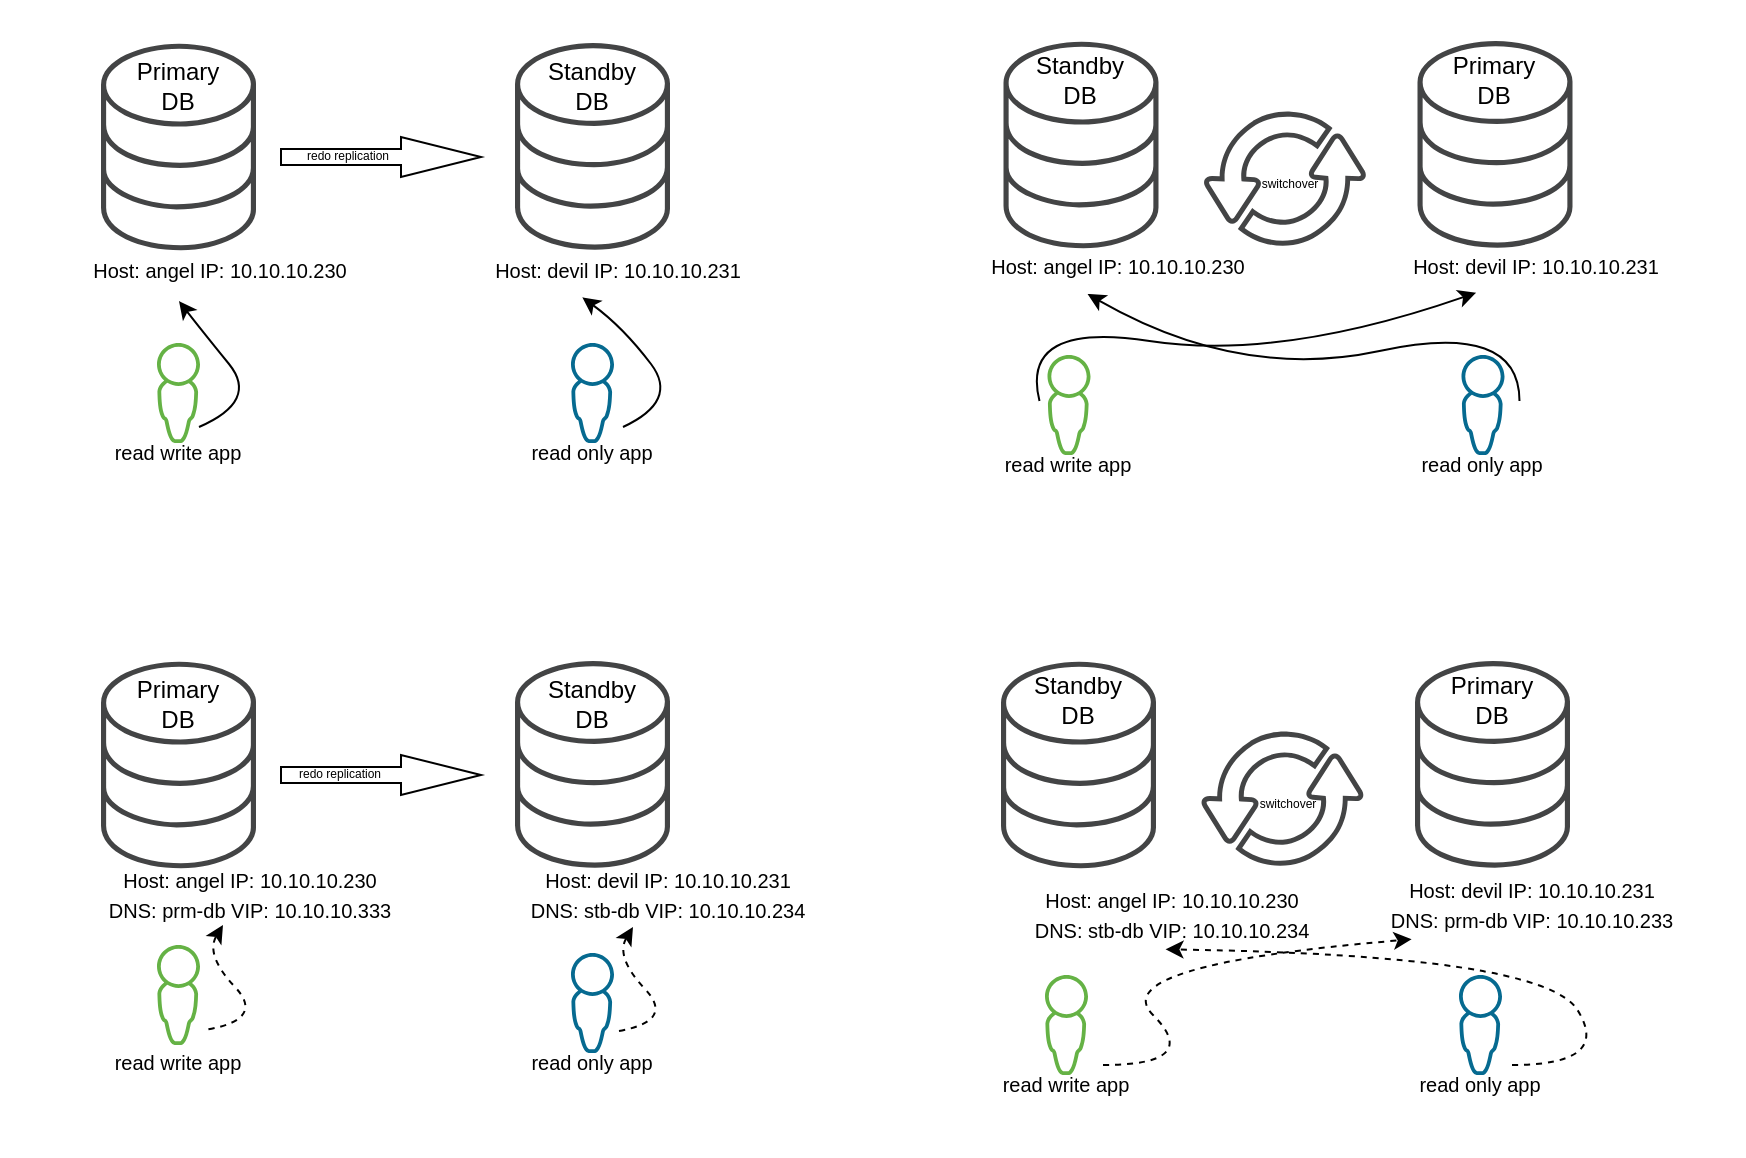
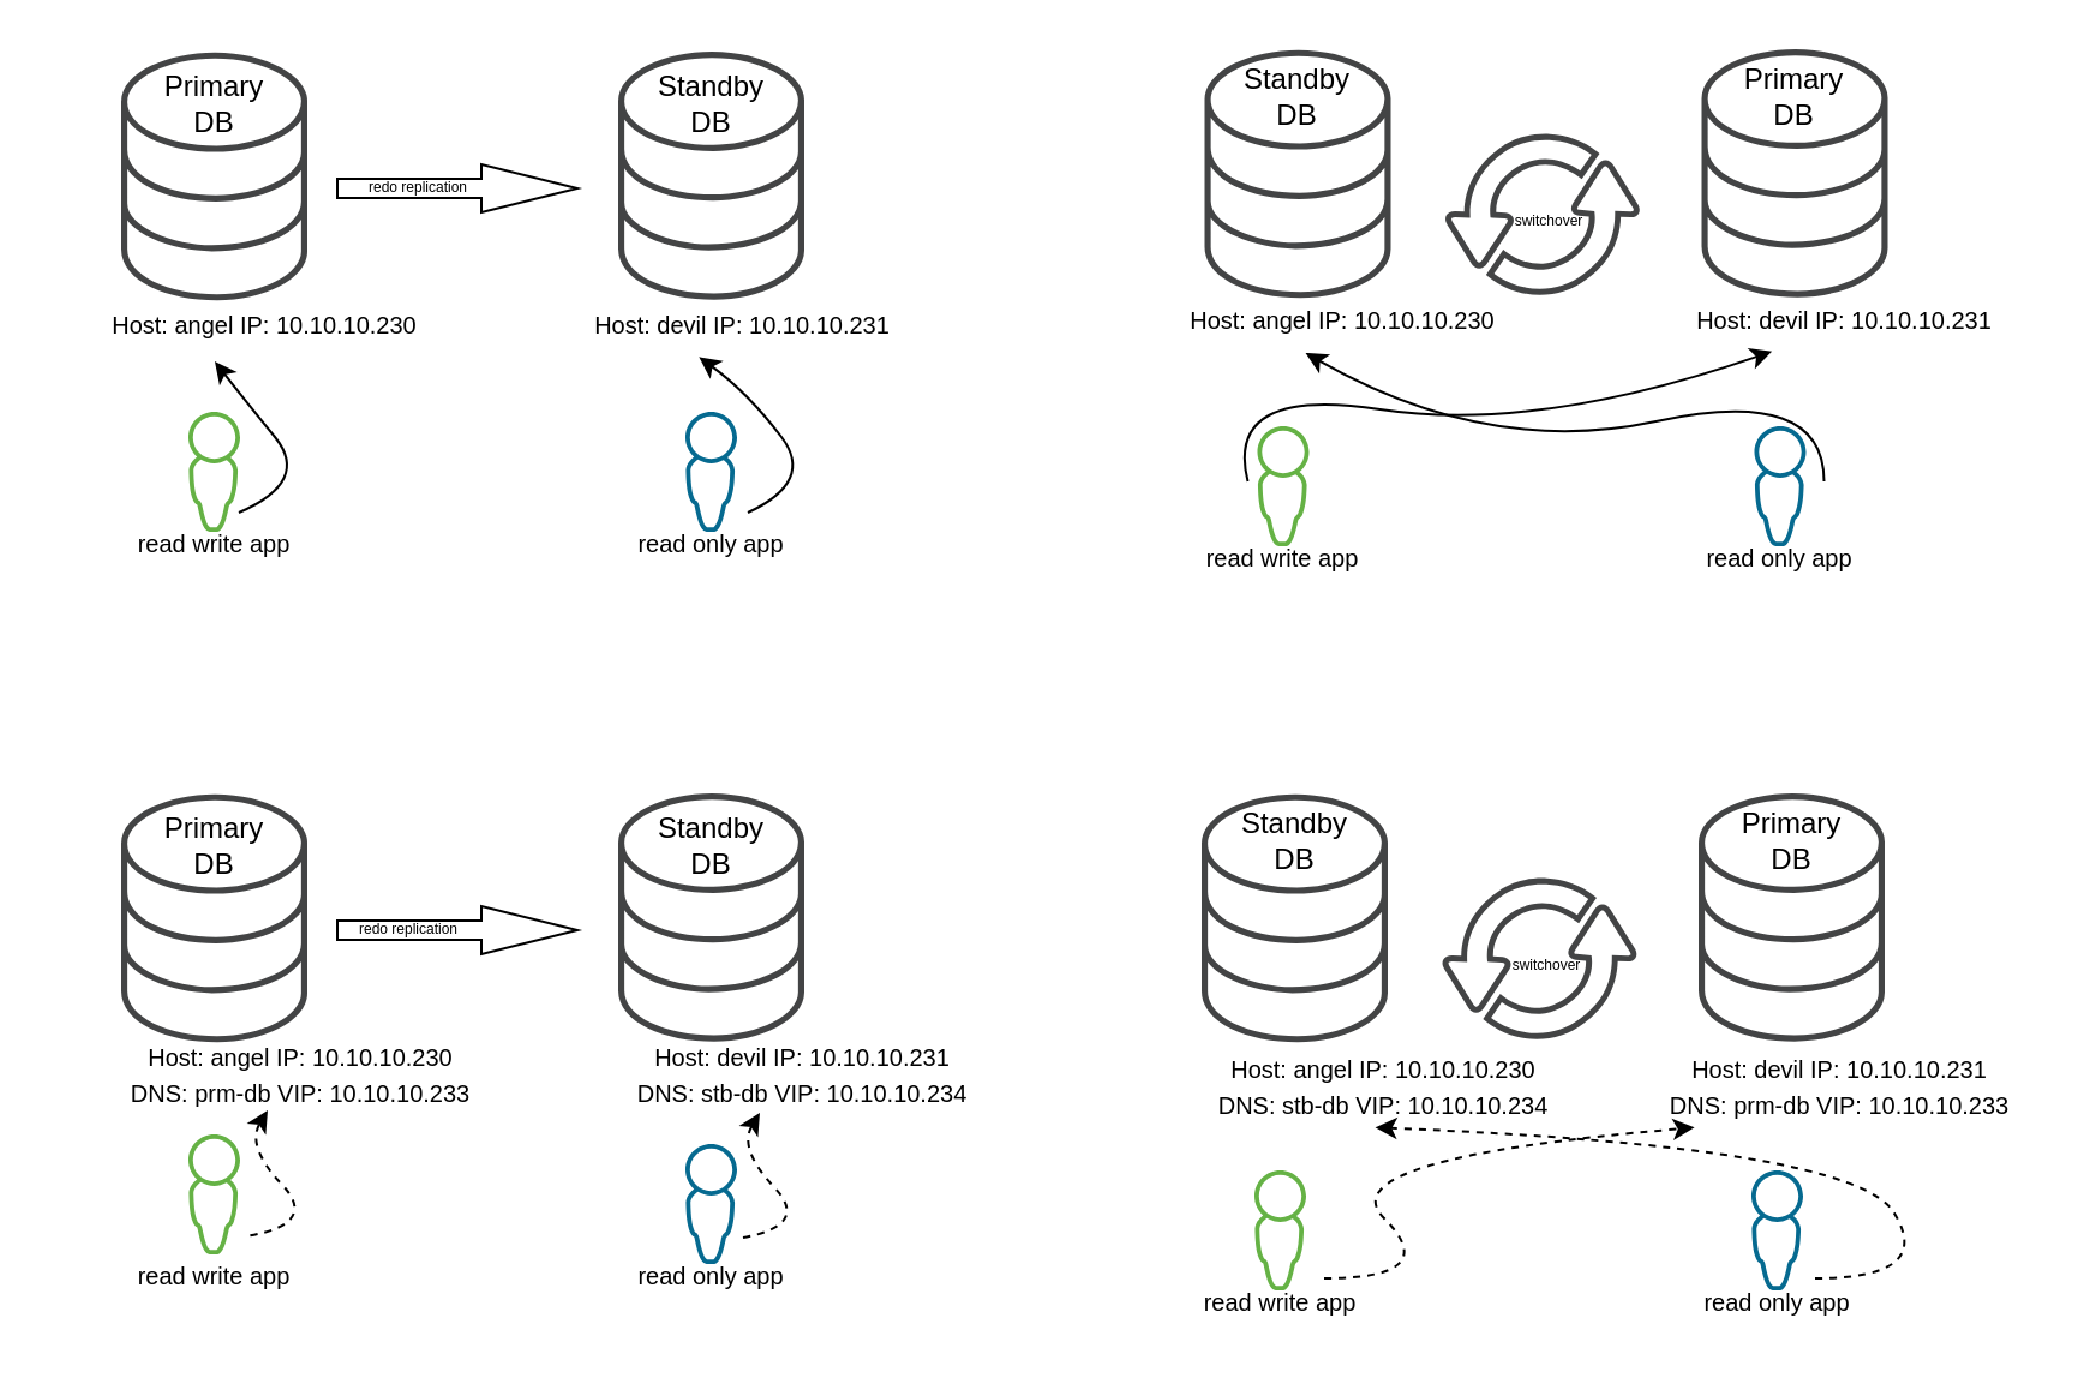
- <mxCell id="32" value="&lt;font style=&quot;font-size: 10px;&quot;&gt;Host: angel IP: 10.10.10.230&lt;br&gt;DNS: prm-db&amp;nbsp;VIP: 10.10.10.333&lt;/font&gt;" style="text;html=1;strokeColor=none;fillColor=none;align=center;verticalAlign=middle;whiteSpace=wrap;rounded=1;" parent="29" vertex="1"><mxGeometry y="102" width="170" height="30" as="geometry" /></mxCell>
+ <mxCell id="32" value="&lt;font style=&quot;font-size: 10px;&quot;&gt;Host: angel IP: 10.10.10.230&lt;br&gt;DNS: prm-db&amp;nbsp;VIP: 10.10.10.233&lt;/font&gt;" style="text;html=1;strokeColor=none;fillColor=none;align=center;verticalAlign=middle;whiteSpace=wrap;rounded=1;" parent="29" vertex="1"><mxGeometry y="102" width="170" height="30" as="geometry" /></mxCell>
- <mxCell id="54" value="&lt;font style=&quot;font-size: 10px;&quot;&gt;Host: angel IP: 10.10.10.230&lt;br&gt;DNS: stb-db&amp;nbsp;VIP: 10.10.10.234&lt;/font&gt;" style="text;html=1;strokeColor=none;fillColor=none;align=center;verticalAlign=middle;whiteSpace=wrap;rounded=1;" parent="53" vertex="1"><mxGeometry x="32" y="14" width="170" height="30" as="geometry" /></mxCell>
+ <mxCell id="54" value="&lt;font style=&quot;font-size: 10px;&quot;&gt;Host: angel IP: 10.10.10.230&lt;br&gt;DNS: stb-db&amp;nbsp;VIP: 10.10.10.234&lt;/font&gt;" style="text;html=1;strokeColor=none;fillColor=none;align=center;verticalAlign=middle;whiteSpace=wrap;rounded=1;" parent="53" vertex="1"><mxGeometry x="22" y="9" width="170" height="30" as="geometry" /></mxCell>
